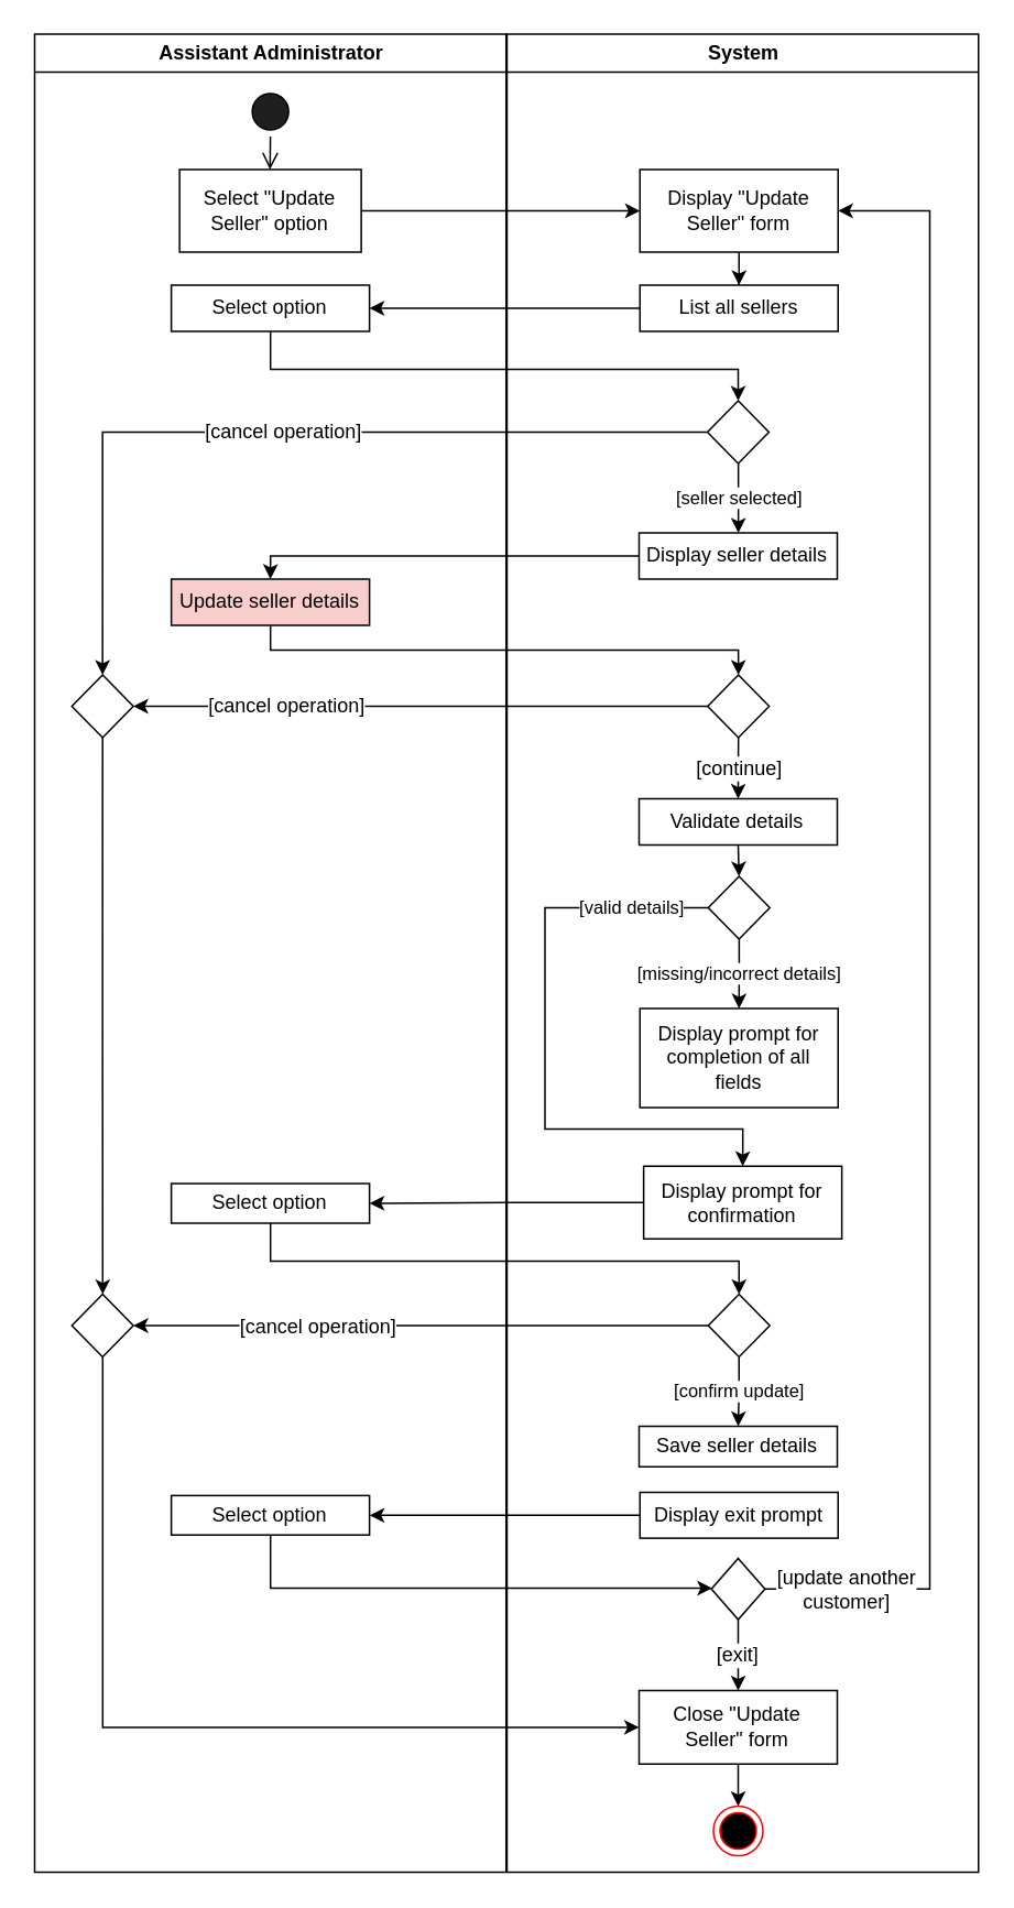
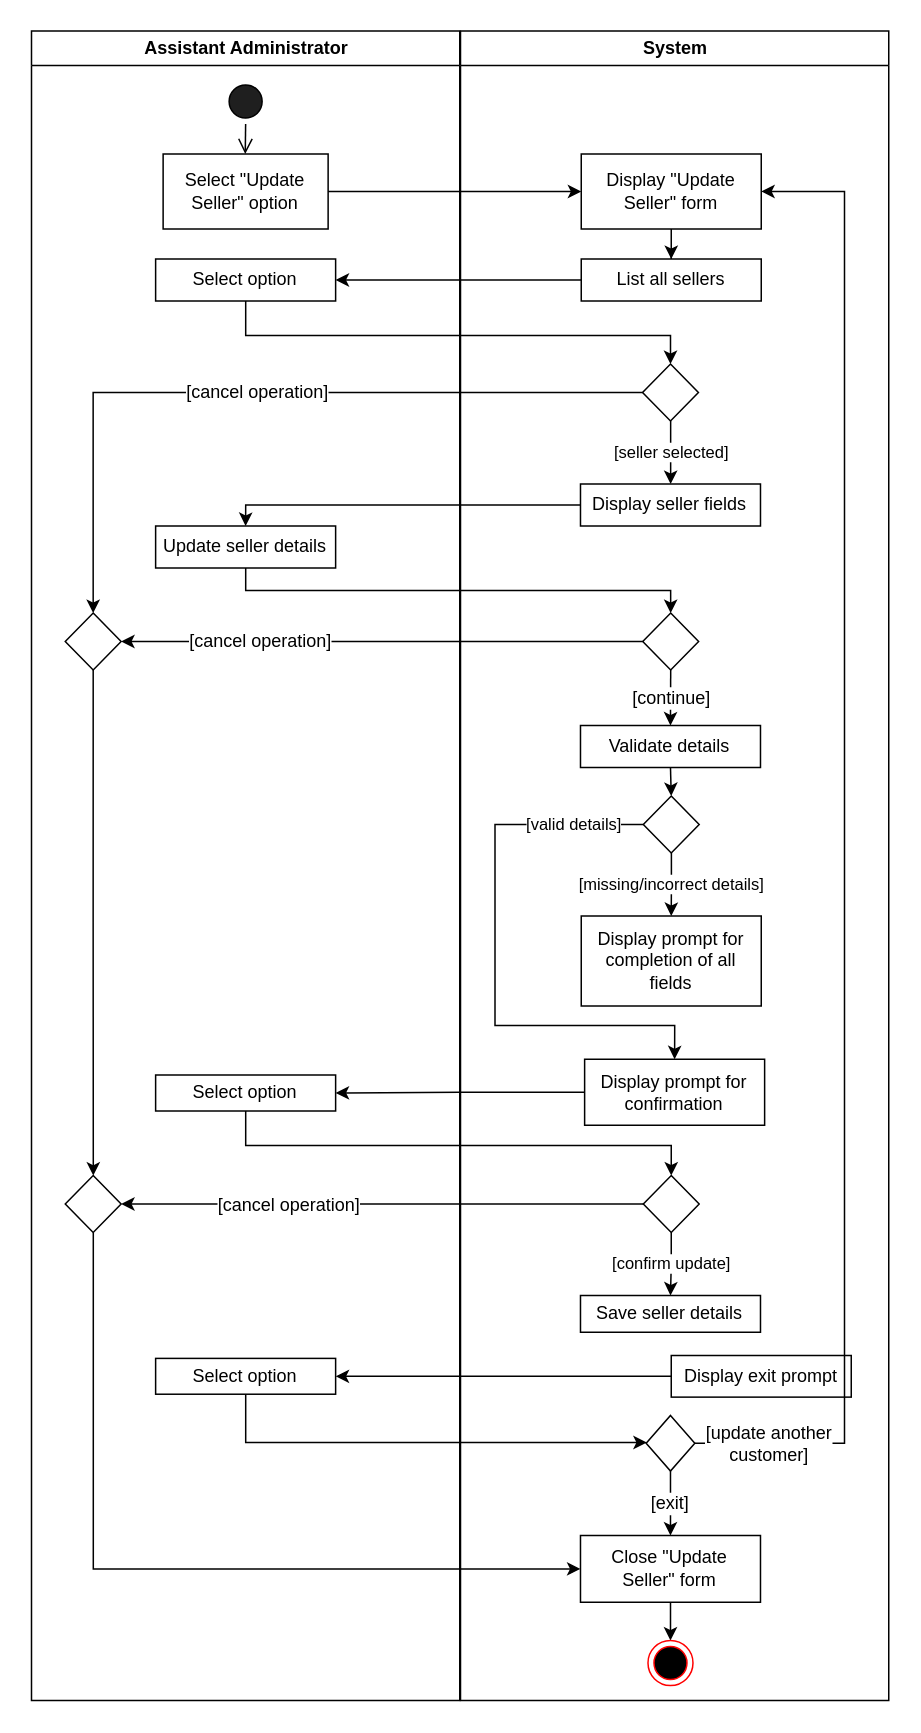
- <mxCell id="18" value="Display seller details" style="whiteSpace=wrap;html=1;rounded=0;" parent="12" vertex="1"><mxGeometry x="79.99" y="302" width="120" height="28" as="geometry" /></mxCell>
+ <mxCell id="18" value="Display seller fields" style="whiteSpace=wrap;html=1;rounded=0;" parent="12" vertex="1"><mxGeometry x="79.99" y="302" width="120" height="28" as="geometry" /></mxCell>
- <mxCell id="7" value="Update seller details" style="whiteSpace=wrap;html=1;rounded=0;fillColor=#f8cecc;" parent="2" vertex="1"><mxGeometry x="82.75" y="330" width="120" height="28" as="geometry" /></mxCell>
+ <mxCell id="7" value="Update seller details" style="whiteSpace=wrap;html=1;rounded=0;" parent="2" vertex="1"><mxGeometry x="82.75" y="330" width="120" height="28" as="geometry" /></mxCell>
- <mxCell id="29" value="Display exit prompt" style="whiteSpace=wrap;html=1;rounded=0;" parent="12" vertex="1"><mxGeometry x="80.5" y="883" width="120" height="27.75" as="geometry" /></mxCell>
+ <mxCell id="29" value="Display exit prompt" style="whiteSpace=wrap;html=1;rounded=0;" parent="12" vertex="1"><mxGeometry x="140.5" y="883" width="120" height="27.75" as="geometry" /></mxCell>
